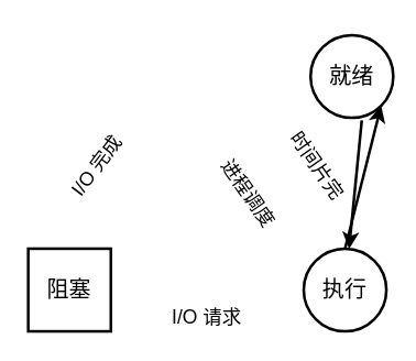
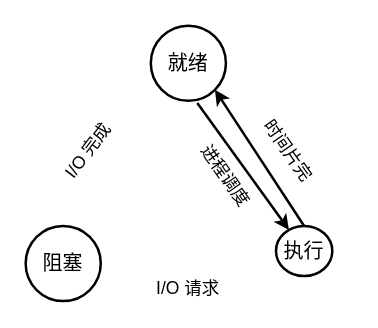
- <mxCell id="2" value="&lt;font style=&quot;font-size: 16px&quot;&gt;就绪&lt;/font&gt;" style="ellipse;whiteSpace=wrap;html=1;aspect=fixed;strokeWidth=2;fillColor=none;" vertex="1" parent="1"><mxGeometry x="225" y="25" width="60" height="60" as="geometry" /></mxCell>
+ <mxCell id="2" value="&lt;font style=&quot;font-size: 16px&quot;&gt;就绪&lt;/font&gt;" style="ellipse;whiteSpace=wrap;html=1;aspect=fixed;strokeWidth=2;fillColor=none;" vertex="1" parent="1"><mxGeometry x="120" y="20" width="60" height="60" as="geometry" /></mxCell>
- <mxCell id="3" value="&lt;font style=&quot;font-size: 16px&quot;&gt;阻塞&lt;/font&gt;" style="whiteSpace=wrap;html=1;aspect=fixed;strokeWidth=2;fillColor=none;rounded=0;" vertex="1" parent="1"><mxGeometry x="20" y="180" width="60" height="60" as="geometry" /></mxCell>
+ <mxCell id="3" value="&lt;font style=&quot;font-size: 16px&quot;&gt;阻塞&lt;/font&gt;" style="ellipse;whiteSpace=wrap;html=1;aspect=fixed;strokeWidth=2;fillColor=none;" vertex="1" parent="1"><mxGeometry x="20" y="180" width="60" height="60" as="geometry" /></mxCell>
- <mxCell id="4" value="&lt;font style=&quot;font-size: 16px&quot;&gt;执行&lt;/font&gt;" style="ellipse;whiteSpace=wrap;html=1;aspect=fixed;strokeWidth=2;fillColor=none;" vertex="1" parent="1"><mxGeometry x="220" y="180" width="60" height="60" as="geometry" /></mxCell>
+ <mxCell id="4" value="&lt;font style=&quot;font-size: 16px&quot;&gt;执行&lt;/font&gt;" style="ellipse;whiteSpace=wrap;html=1;aspect=fixed;strokeWidth=2;fillColor=none;" vertex="1" parent="1"><mxGeometry x="220" y="180" width="45" height="40" as="geometry" /></mxCell>
